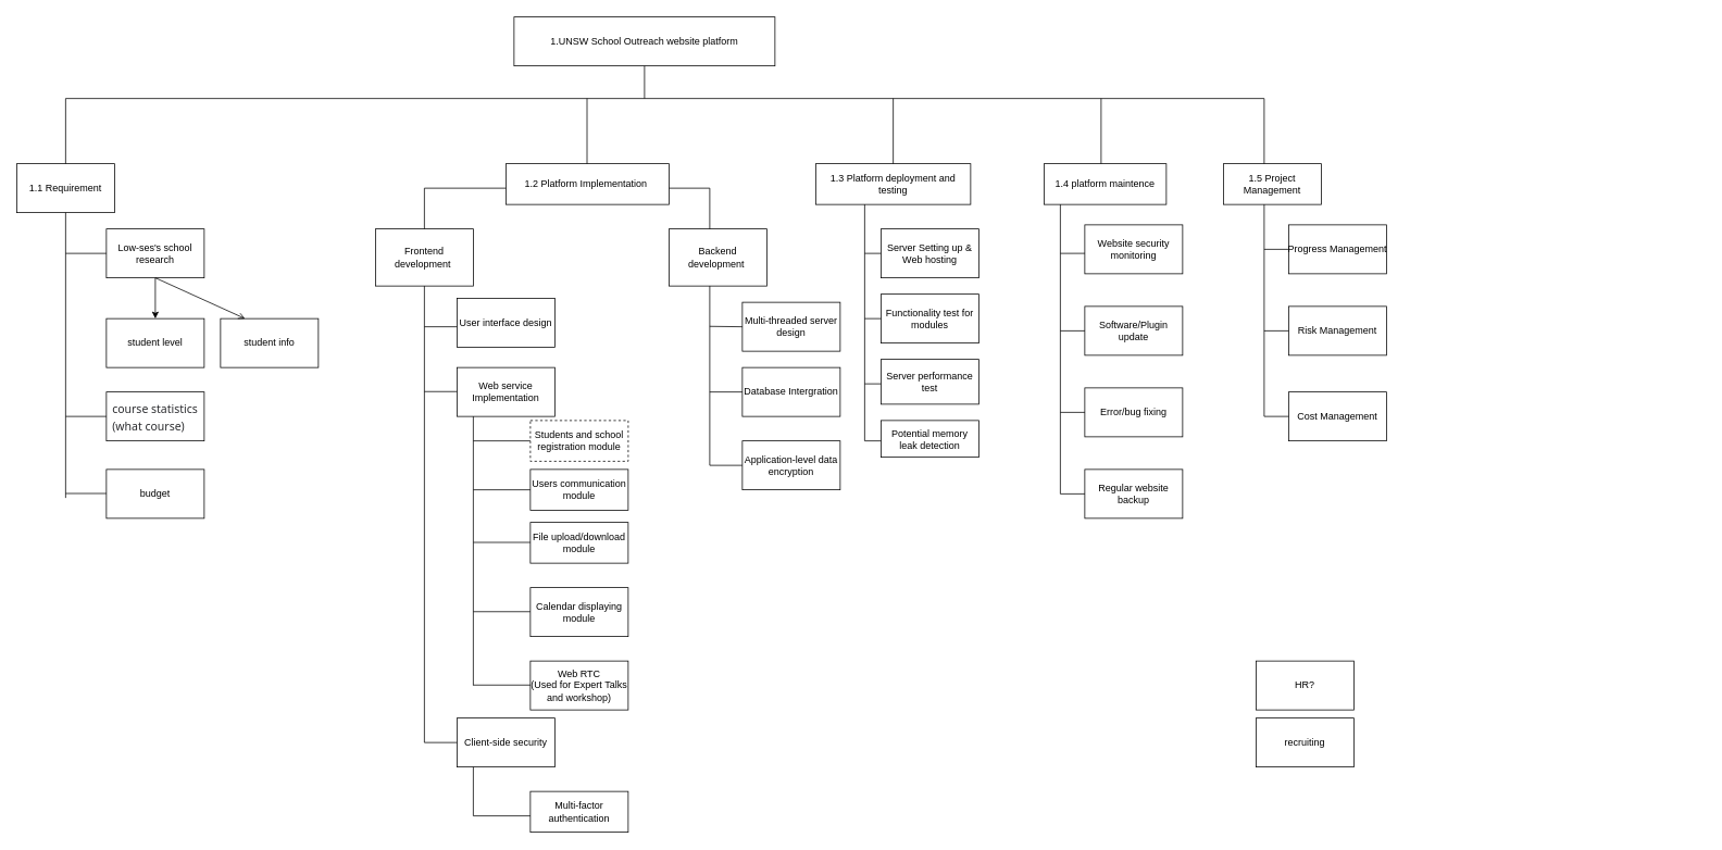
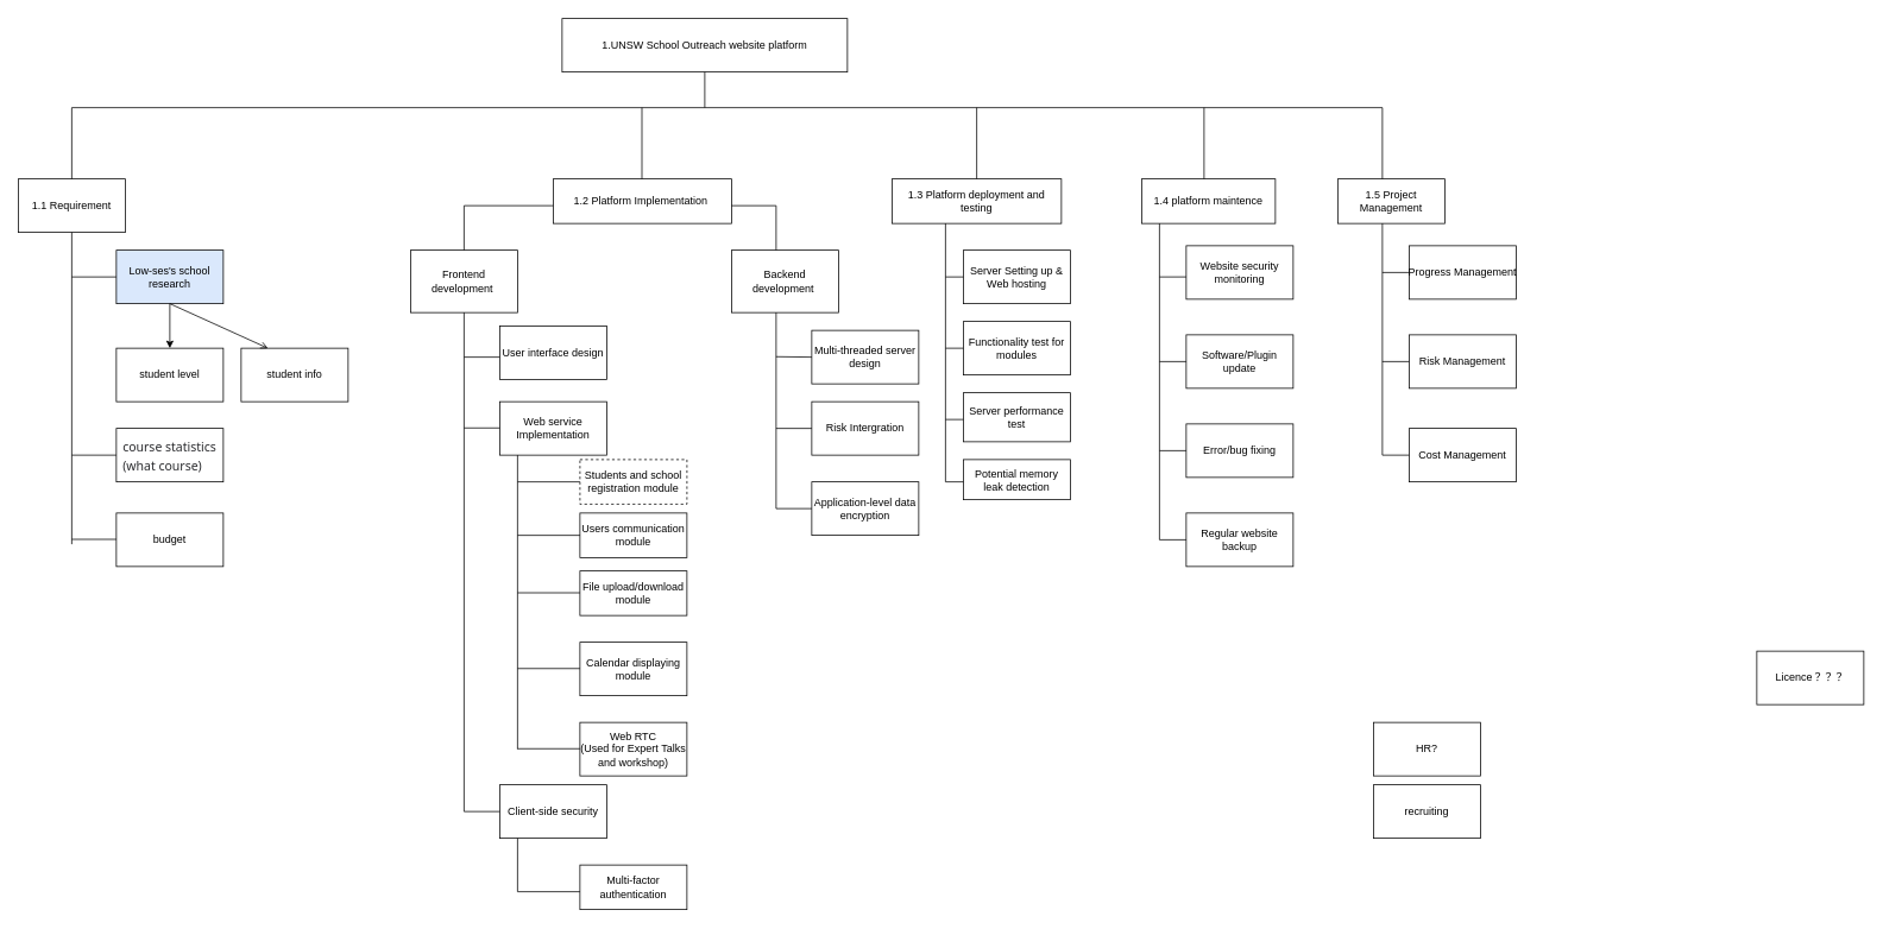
- <mxCell id="3" value="Low-ses's school research" style="rounded=0;whiteSpace=wrap;html=1;" parent="1" vertex="1"><mxGeometry x="130" y="280" width="120" height="60" as="geometry" /></mxCell>
+ <mxCell id="3" value="Low-ses's school research" style="rounded=0;whiteSpace=wrap;html=1;fillColor=#dae8fc;" parent="1" vertex="1"><mxGeometry x="130" y="280" width="120" height="60" as="geometry" /></mxCell>
- <mxCell id="53" value="Database Intergration" style="rounded=0;whiteSpace=wrap;html=1;" vertex="1" parent="1"><mxGeometry x="910" y="450" width="120" height="60" as="geometry" /></mxCell>
+ <mxCell id="53" value="Risk Intergration" style="rounded=0;whiteSpace=wrap;html=1;" vertex="1" parent="1"><mxGeometry x="910" y="450" width="120" height="60" as="geometry" /></mxCell>
+ <mxCell id="17" value="Licence？？？" style="rounded=0;whiteSpace=wrap;html=1;" parent="1" vertex="1"><mxGeometry x="1970" y="730" width="120" height="60" as="geometry" /></mxCell>
